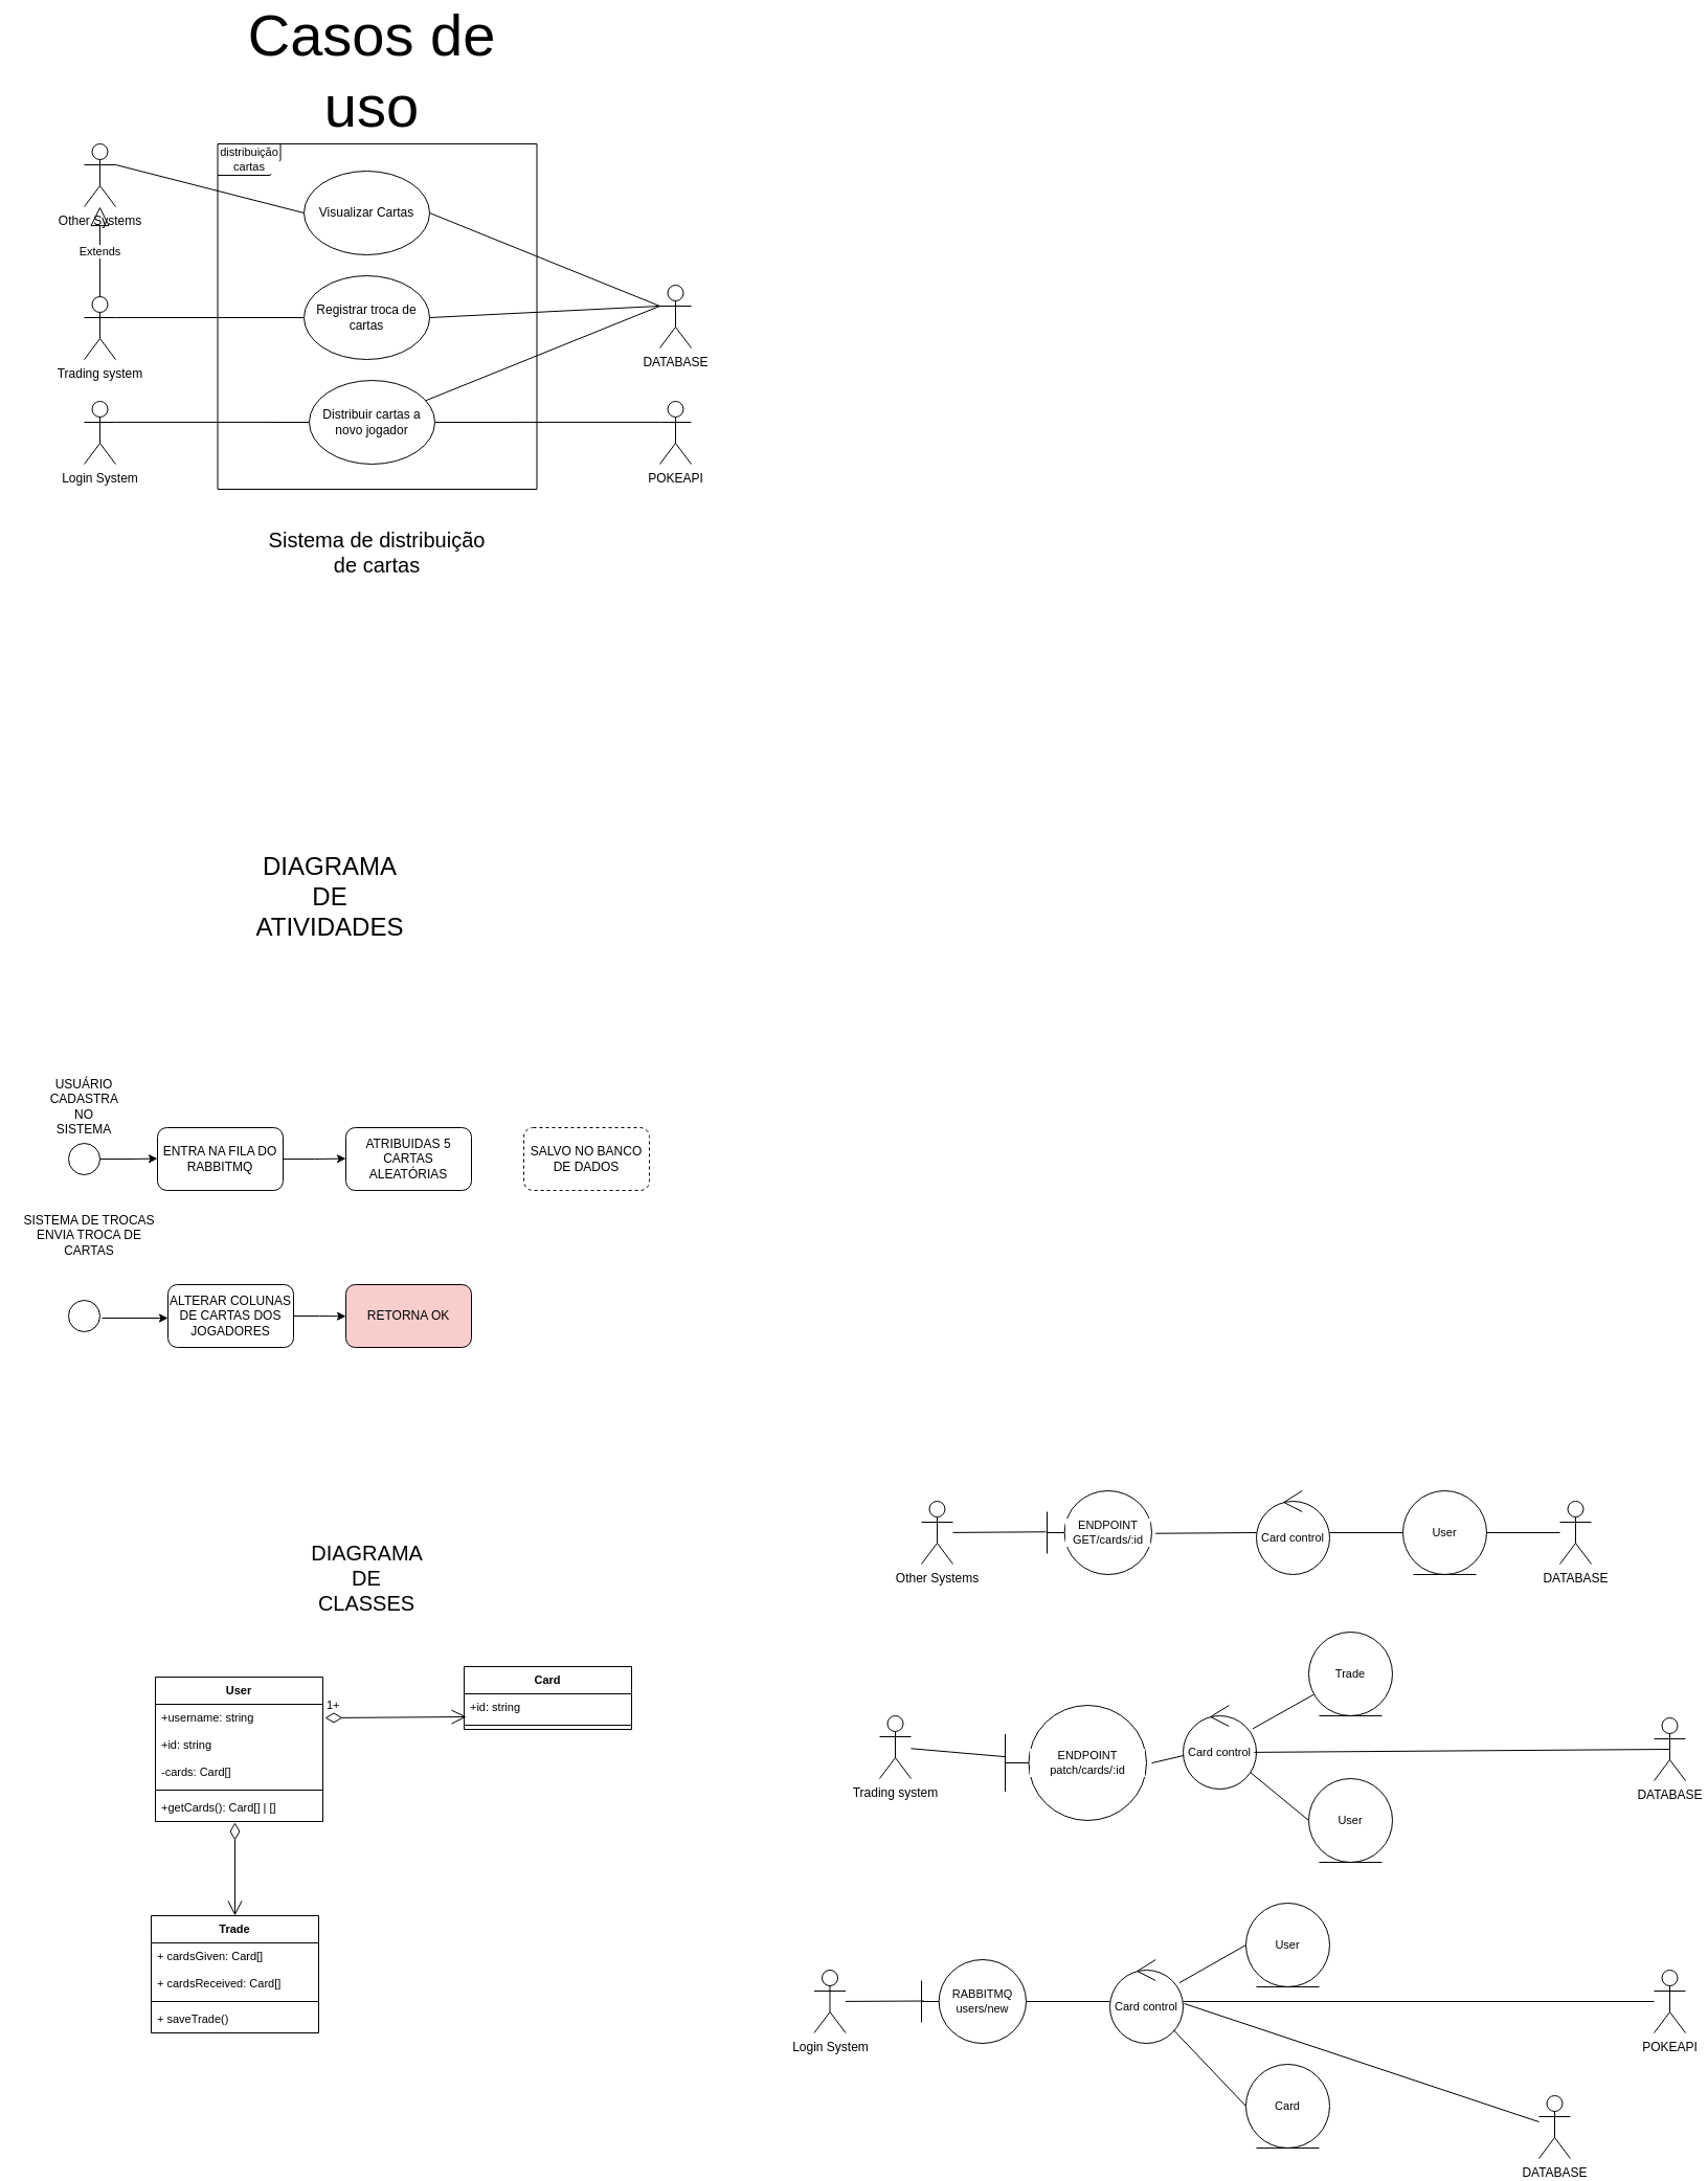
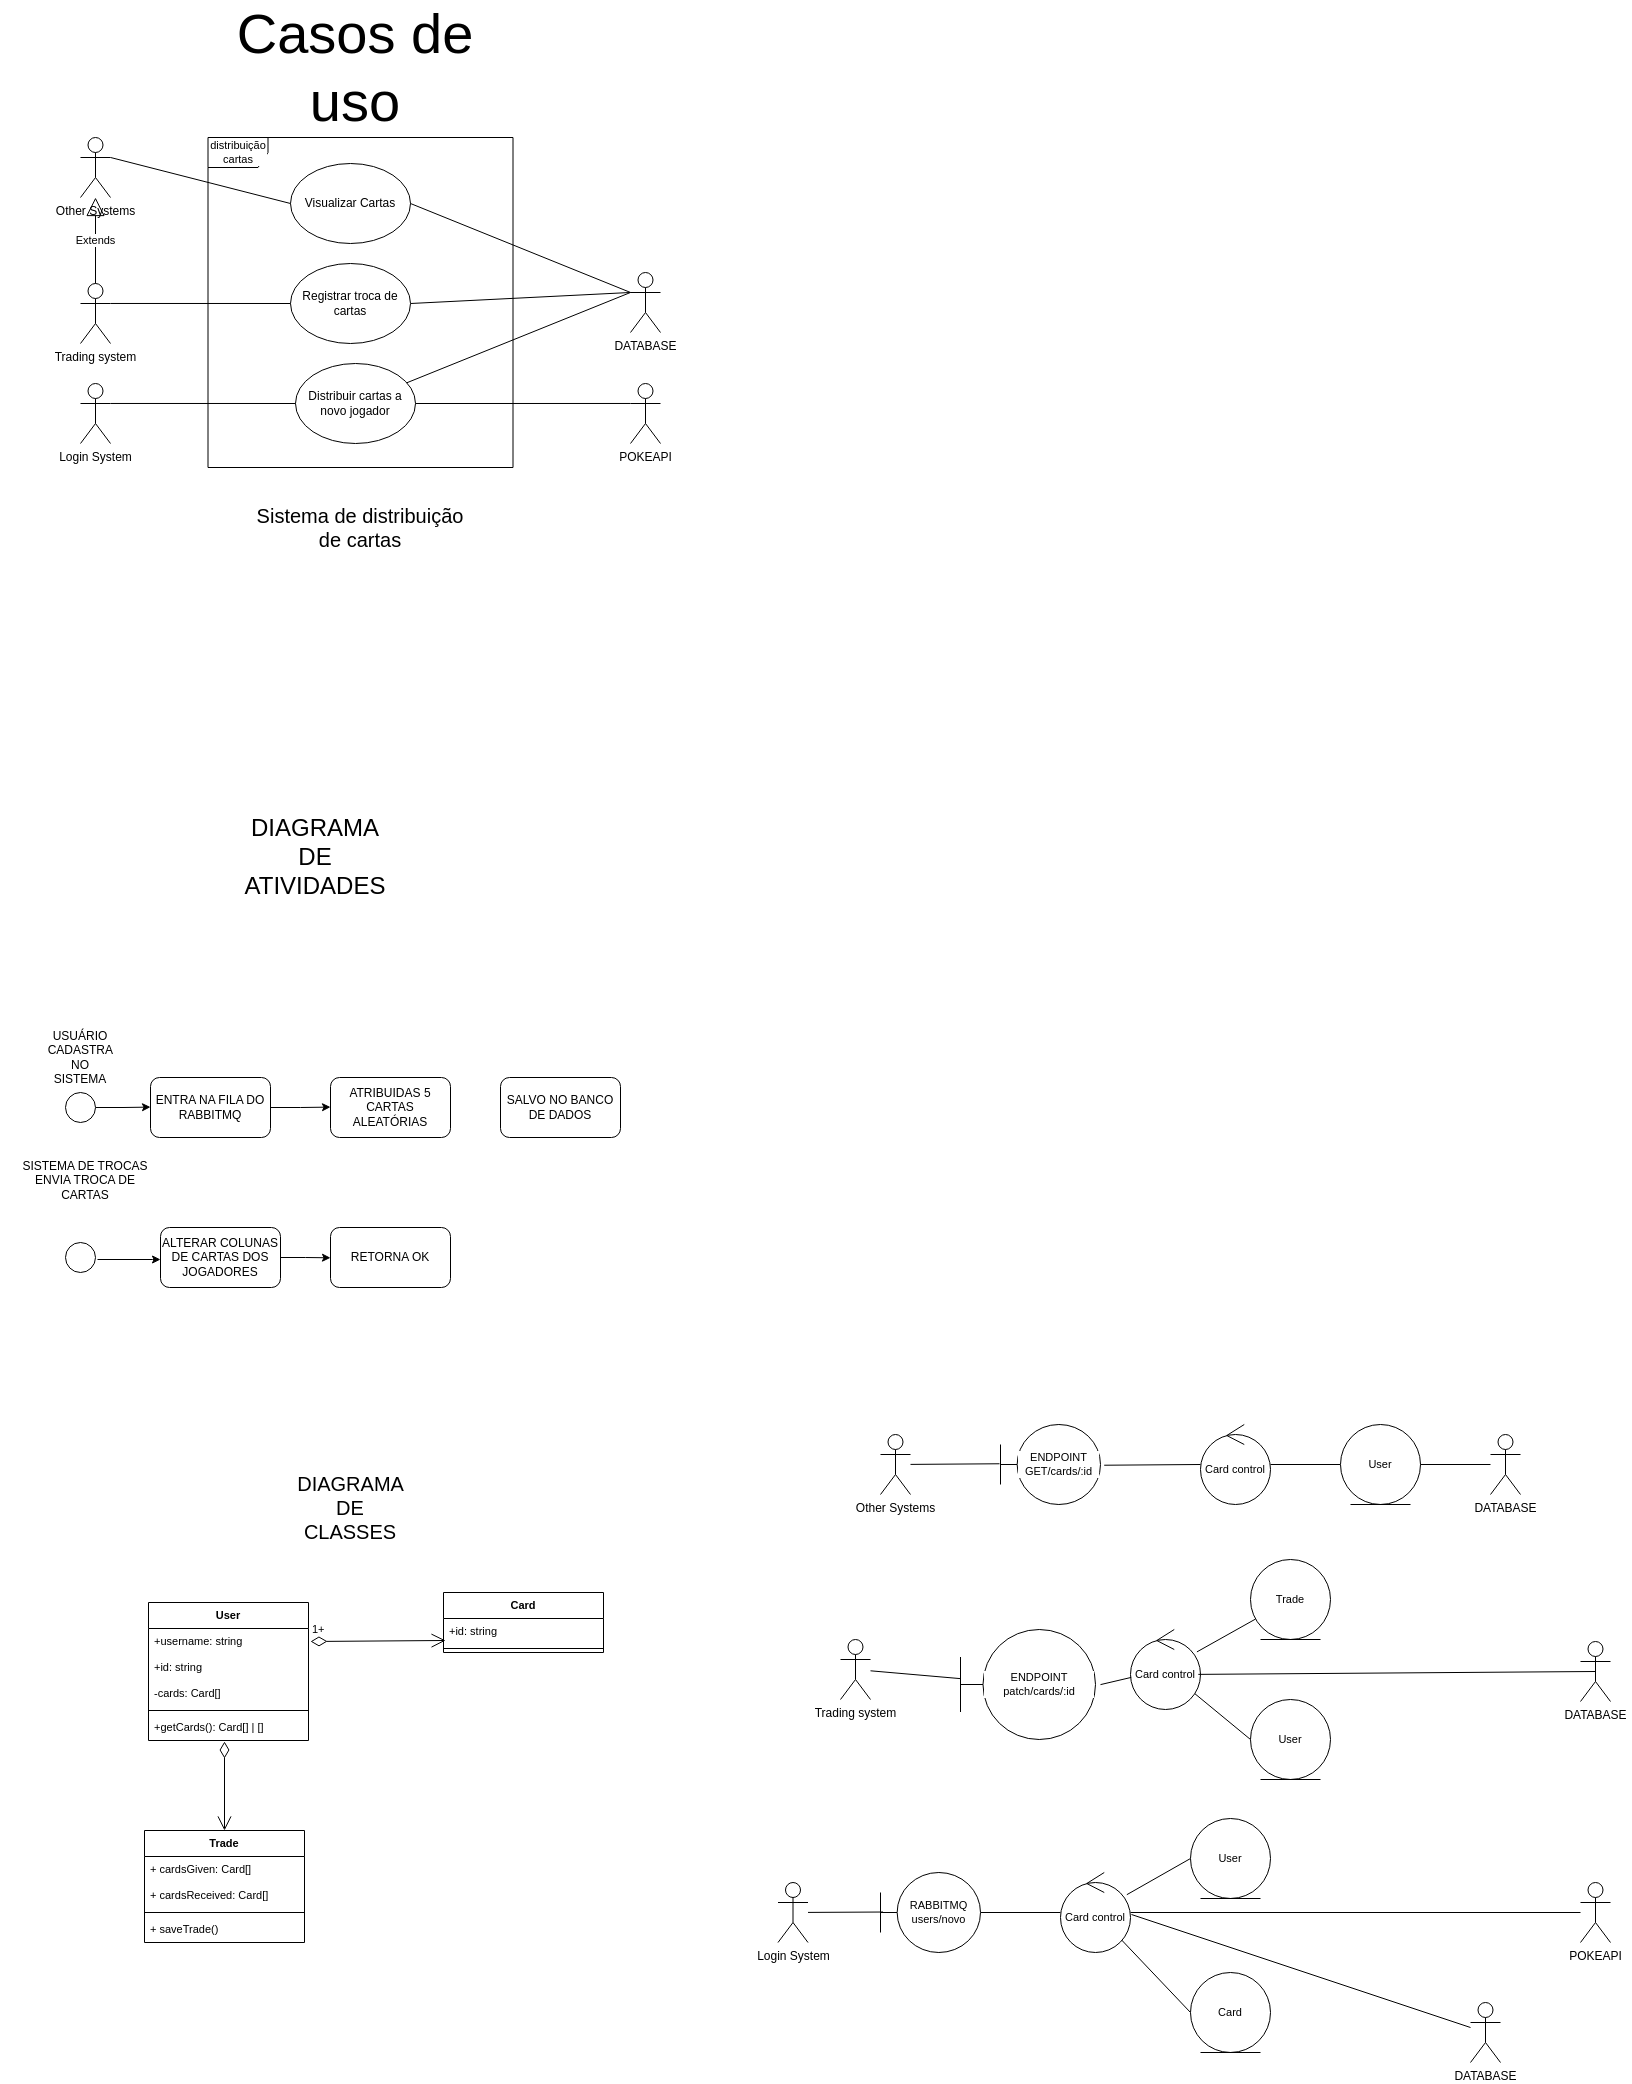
- <mxCell id="30" value="SALVO NO BANCO DE DADOS" style="rounded=1;whiteSpace=wrap;html=1;dashed=1;" parent="1" vertex="1"><mxGeometry x="500" y="1045" width="120" height="60" as="geometry" /></mxCell>
+ <mxCell id="30" value="SALVO NO BANCO DE DADOS" style="rounded=1;whiteSpace=wrap;html=1;" parent="1" vertex="1"><mxGeometry x="500" y="1045" width="120" height="60" as="geometry" /></mxCell>
- <mxCell id="28" value="RETORNA OK" style="rounded=1;whiteSpace=wrap;html=1;fillColor=#f8cecc;" parent="1" vertex="1"><mxGeometry x="330" y="1195" width="120" height="60" as="geometry" /></mxCell>
+ <mxCell id="28" value="RETORNA OK" style="rounded=1;whiteSpace=wrap;html=1;" parent="1" vertex="1"><mxGeometry x="330" y="1195" width="120" height="60" as="geometry" /></mxCell>
- <mxCell id="65" value="&lt;div&gt;RABBITMQ&lt;/div&gt;&lt;div&gt;users/new&lt;/div&gt;" style="shape=umlBoundary;whiteSpace=wrap;html=1;fontFamily=Helvetica;fontSize=11;fontColor=default;labelBackgroundColor=default;" parent="1" vertex="1"><mxGeometry x="880" y="1840" width="100" height="80" as="geometry" /></mxCell>
+ <mxCell id="65" value="&lt;div&gt;RABBITMQ&lt;/div&gt;&lt;div&gt;users/novo&lt;/div&gt;" style="shape=umlBoundary;whiteSpace=wrap;html=1;fontFamily=Helvetica;fontSize=11;fontColor=default;labelBackgroundColor=default;" parent="1" vertex="1"><mxGeometry x="880" y="1840" width="100" height="80" as="geometry" /></mxCell>
